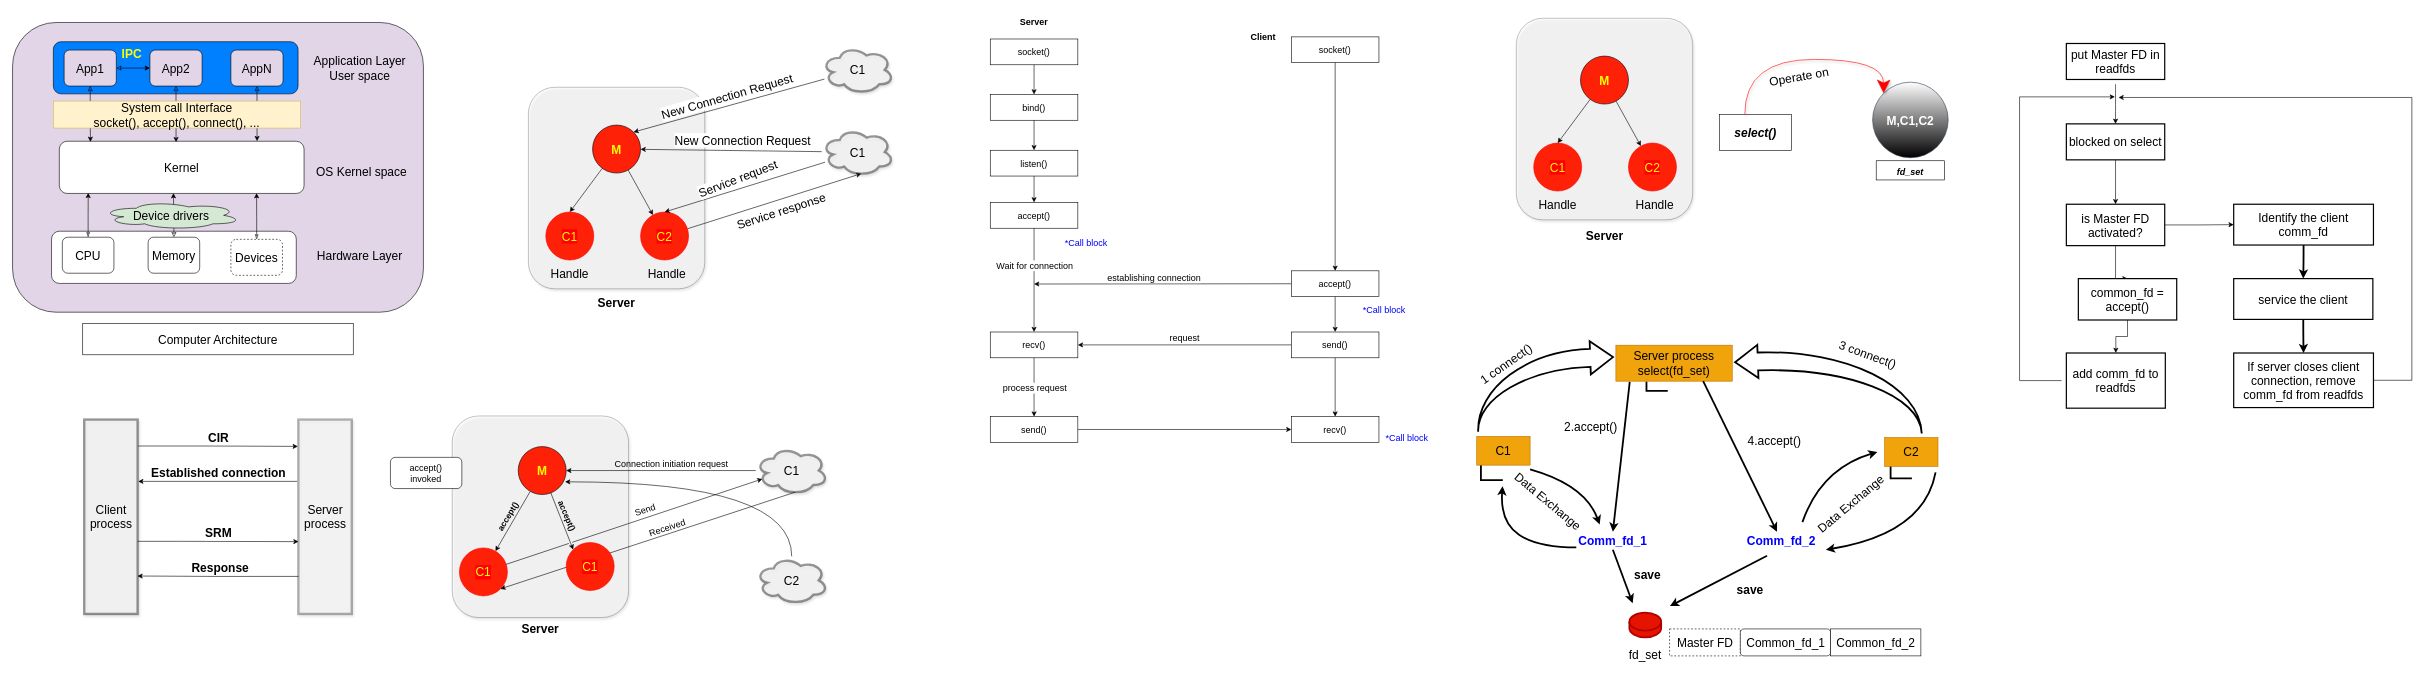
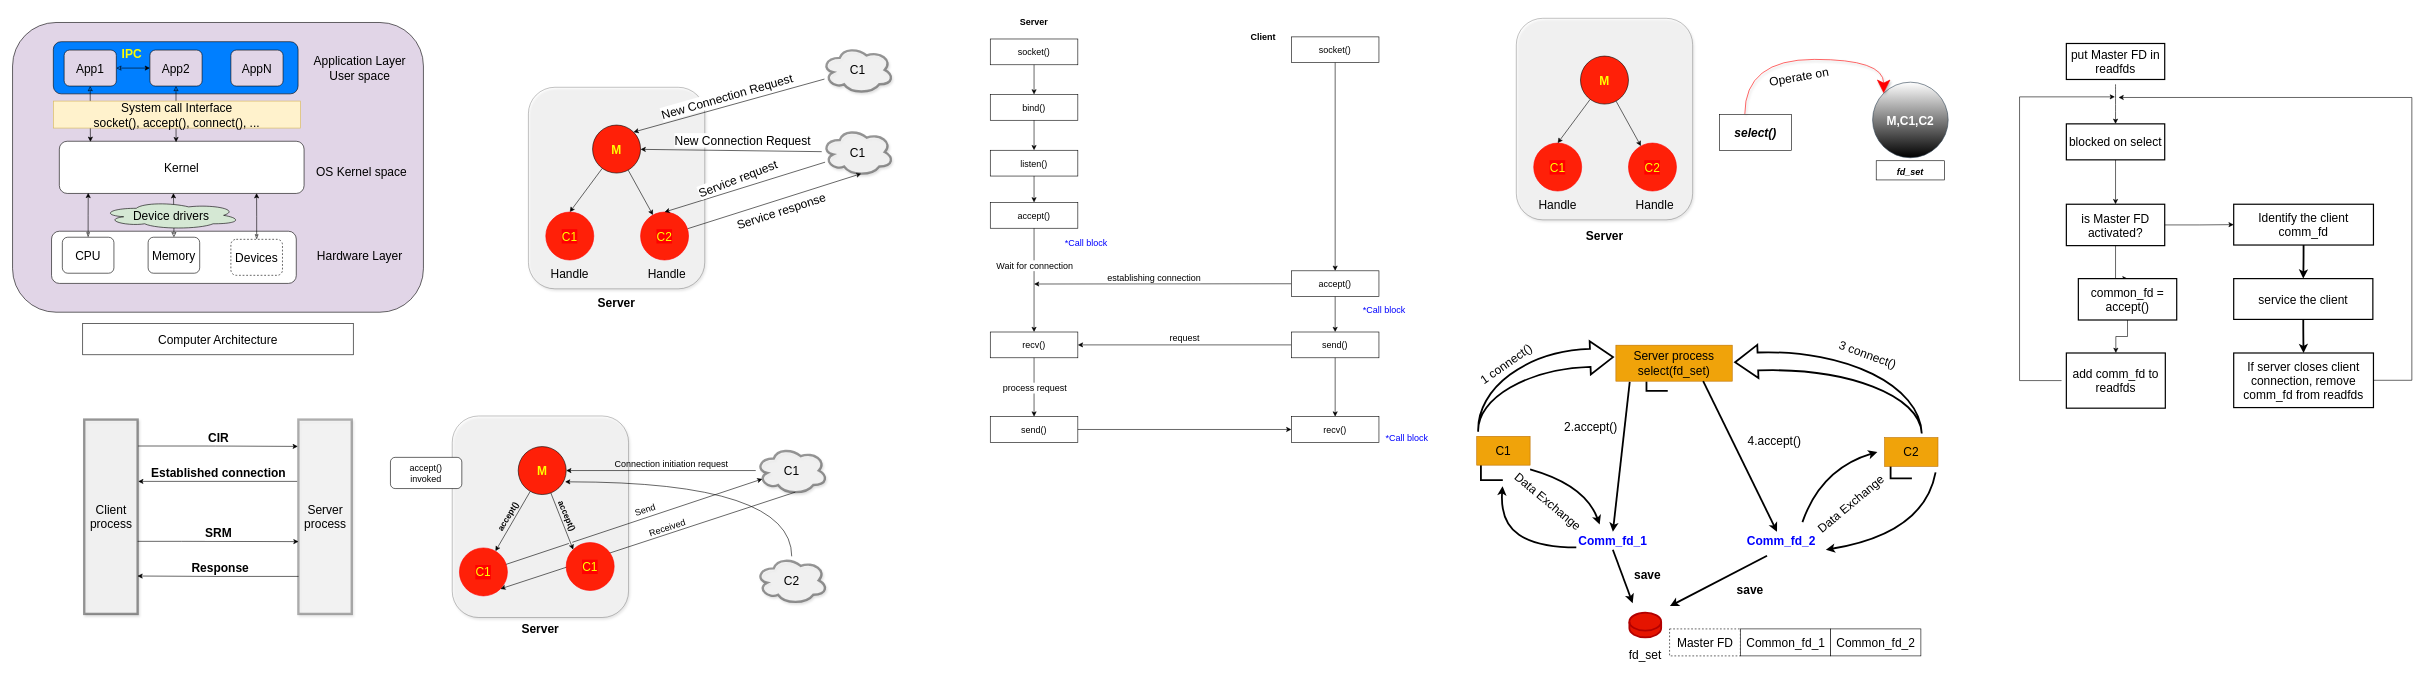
- <mxCell id="26" style="edgeStyle=orthogonalEdgeStyle;rounded=0;orthogonalLoop=1;jettySize=auto;html=1;entryX=0.808;entryY=-0.002;entryDx=0;entryDy=0;entryPerimeter=0;fontSize=20;fontColor=#FFFF00;startArrow=classic;startFill=0;" parent="1" source="13" target="3" edge="1"><mxGeometry relative="1" as="geometry" /></mxCell>
- <mxCell id="162" value="Common_fd_1" style="whiteSpace=wrap;html=1;fontSize=20;fillColor=default;gradientColor=none;rounded=1;" vertex="1" parent="1"><mxGeometry x="2900.5" y="1048" width="150.5" height="45" as="geometry" /></mxCell>
+ <mxCell id="162" value="Common_fd_1" style="rounded=0;whiteSpace=wrap;html=1;fontSize=20;fillColor=default;gradientColor=none;" vertex="1" parent="1"><mxGeometry x="2900.5" y="1048" width="150.5" height="45" as="geometry" /></mxCell>
